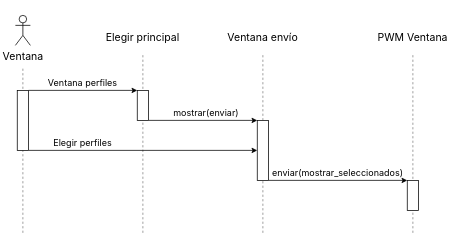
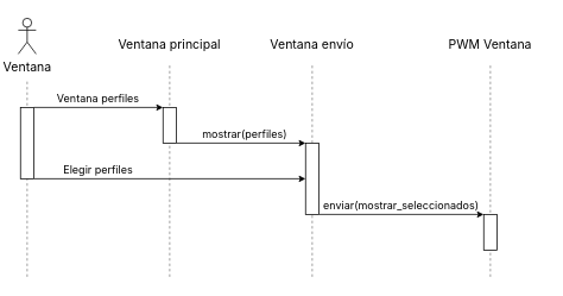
- <mxCell id="4" value="&lt;font face=&quot;Inter&quot;&gt;Elegir principal&lt;/font&gt;" style="text;html=1;align=center;verticalAlign=middle;whiteSpace=wrap;rounded=0;fontFamily=Helvetica;fontSize=14;fontColor=default;labelBackgroundColor=none;" parent="1" vertex="1"><mxGeometry x="130" y="30" width="120" height="40" as="geometry" /></mxCell>
+ <mxCell id="4" value="&lt;font face=&quot;Inter&quot;&gt;Ventana principal&lt;/font&gt;" style="text;html=1;align=center;verticalAlign=middle;whiteSpace=wrap;rounded=0;fontFamily=Helvetica;fontSize=14;fontColor=default;labelBackgroundColor=none;" parent="1" vertex="1"><mxGeometry x="130" y="30" width="120" height="40" as="geometry" /></mxCell>
- <mxCell id="10" value="mostrar(enviar)" style="text;html=1;align=center;verticalAlign=middle;whiteSpace=wrap;rounded=0;fontFamily=Inter;fontSource=https%3A%2F%2Ffonts.googleapis.com%2Fcss%3Ffamily%3DInter;" parent="1" vertex="1"><mxGeometry x="197.5" y="140" width="152.5" height="20" as="geometry" /></mxCell>
+ <mxCell id="10" value="mostrar(perfiles)" style="text;html=1;align=center;verticalAlign=middle;whiteSpace=wrap;rounded=0;fontFamily=Inter;fontSource=https%3A%2F%2Ffonts.googleapis.com%2Fcss%3Ffamily%3DInter;" parent="1" vertex="1"><mxGeometry x="197.5" y="140" width="152.5" height="20" as="geometry" /></mxCell>
